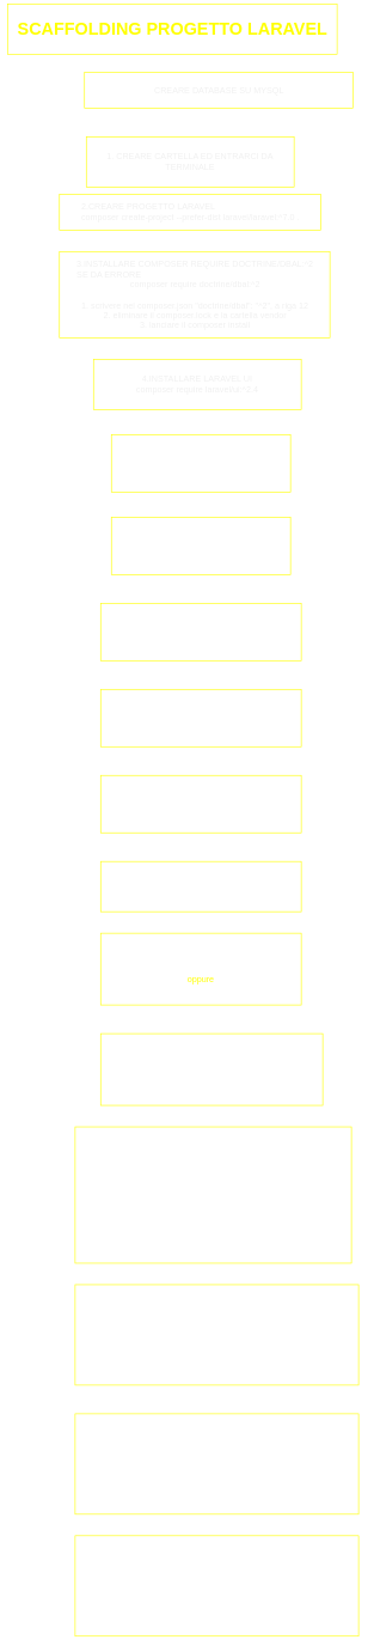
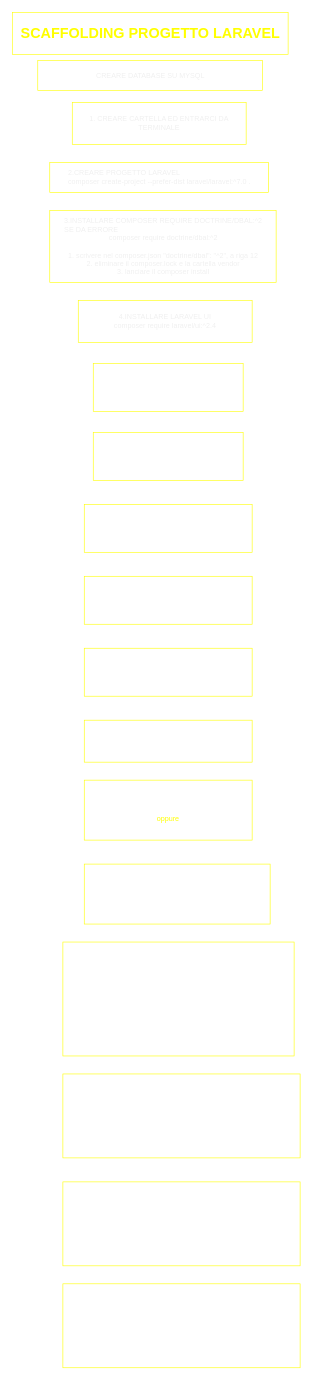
- <mxCell id="2" value="&lt;h1&gt;&lt;font color=&quot;#ffff00&quot;&gt;SCAFFOLDING PROGETTO LARAVEL&lt;/font&gt;&lt;/h1&gt;" style="text;html=1;align=center;verticalAlign=middle;resizable=0;points=[];autosize=1;strokeColor=#FFFF00;fillColor=none;" parent="1" vertex="1"><mxGeometry x="10" y="5" width="460" height="70" as="geometry" /></mxCell>
+ <mxCell id="2" value="&lt;h1&gt;&lt;font color=&quot;#ffff00&quot;&gt;SCAFFOLDING PROGETTO LARAVEL&lt;/font&gt;&lt;/h1&gt;" style="text;html=1;align=center;verticalAlign=middle;resizable=0;points=[];autosize=1;strokeColor=#FFFF00;fillColor=none;" parent="1" vertex="1"><mxGeometry x="20" width="460" height="70" as="geometry" y="20" /></mxCell>
- <mxCell id="13" value="&lt;div style=&quot;text-align: left;&quot;&gt;&lt;span style=&quot;background-color: initial;&quot;&gt;&lt;font color=&quot;#f0f0f0&quot;&gt;CREARE DATABASE SU MYSQL&lt;/font&gt;&lt;/span&gt;&lt;/div&gt;" style="rounded=0;whiteSpace=wrap;html=1;strokeColor=#FFFF00;fontColor=#FFFF00;" parent="1" vertex="1"><mxGeometry x="117.5" y="100" width="375" height="50" as="geometry" /></mxCell>
+ <mxCell id="13" value="&lt;div style=&quot;text-align: left;&quot;&gt;&lt;span style=&quot;background-color: initial;&quot;&gt;&lt;font color=&quot;#f0f0f0&quot;&gt;CREARE DATABASE SU MYSQL&lt;/font&gt;&lt;/span&gt;&lt;/div&gt;" style="rounded=0;whiteSpace=wrap;html=1;strokeColor=#FFFF00;fontColor=#FFFF00;" parent="1" vertex="1"><mxGeometry x="62.5" y="100" width="375" height="50" as="geometry" /></mxCell>
- <mxCell id="3" value="&lt;span style=&quot;color: rgb(240, 240, 240); text-align: left;&quot;&gt;1. CREARE CARTELLA ED ENTRARCI DA TERMINALE&lt;/span&gt;" style="rounded=0;whiteSpace=wrap;html=1;strokeColor=#FFFF00;fontColor=#FFFF00;" parent="1" vertex="1"><mxGeometry x="120" y="190" width="290" height="70" as="geometry" /></mxCell>
+ <mxCell id="3" value="&lt;span style=&quot;color: rgb(240, 240, 240); text-align: left;&quot;&gt;1. CREARE CARTELLA ED ENTRARCI DA TERMINALE&lt;/span&gt;" style="rounded=0;whiteSpace=wrap;html=1;strokeColor=#FFFF00;fontColor=#FFFF00;" parent="1" vertex="1"><mxGeometry x="120" y="170" width="290" height="70" as="geometry" /></mxCell>
